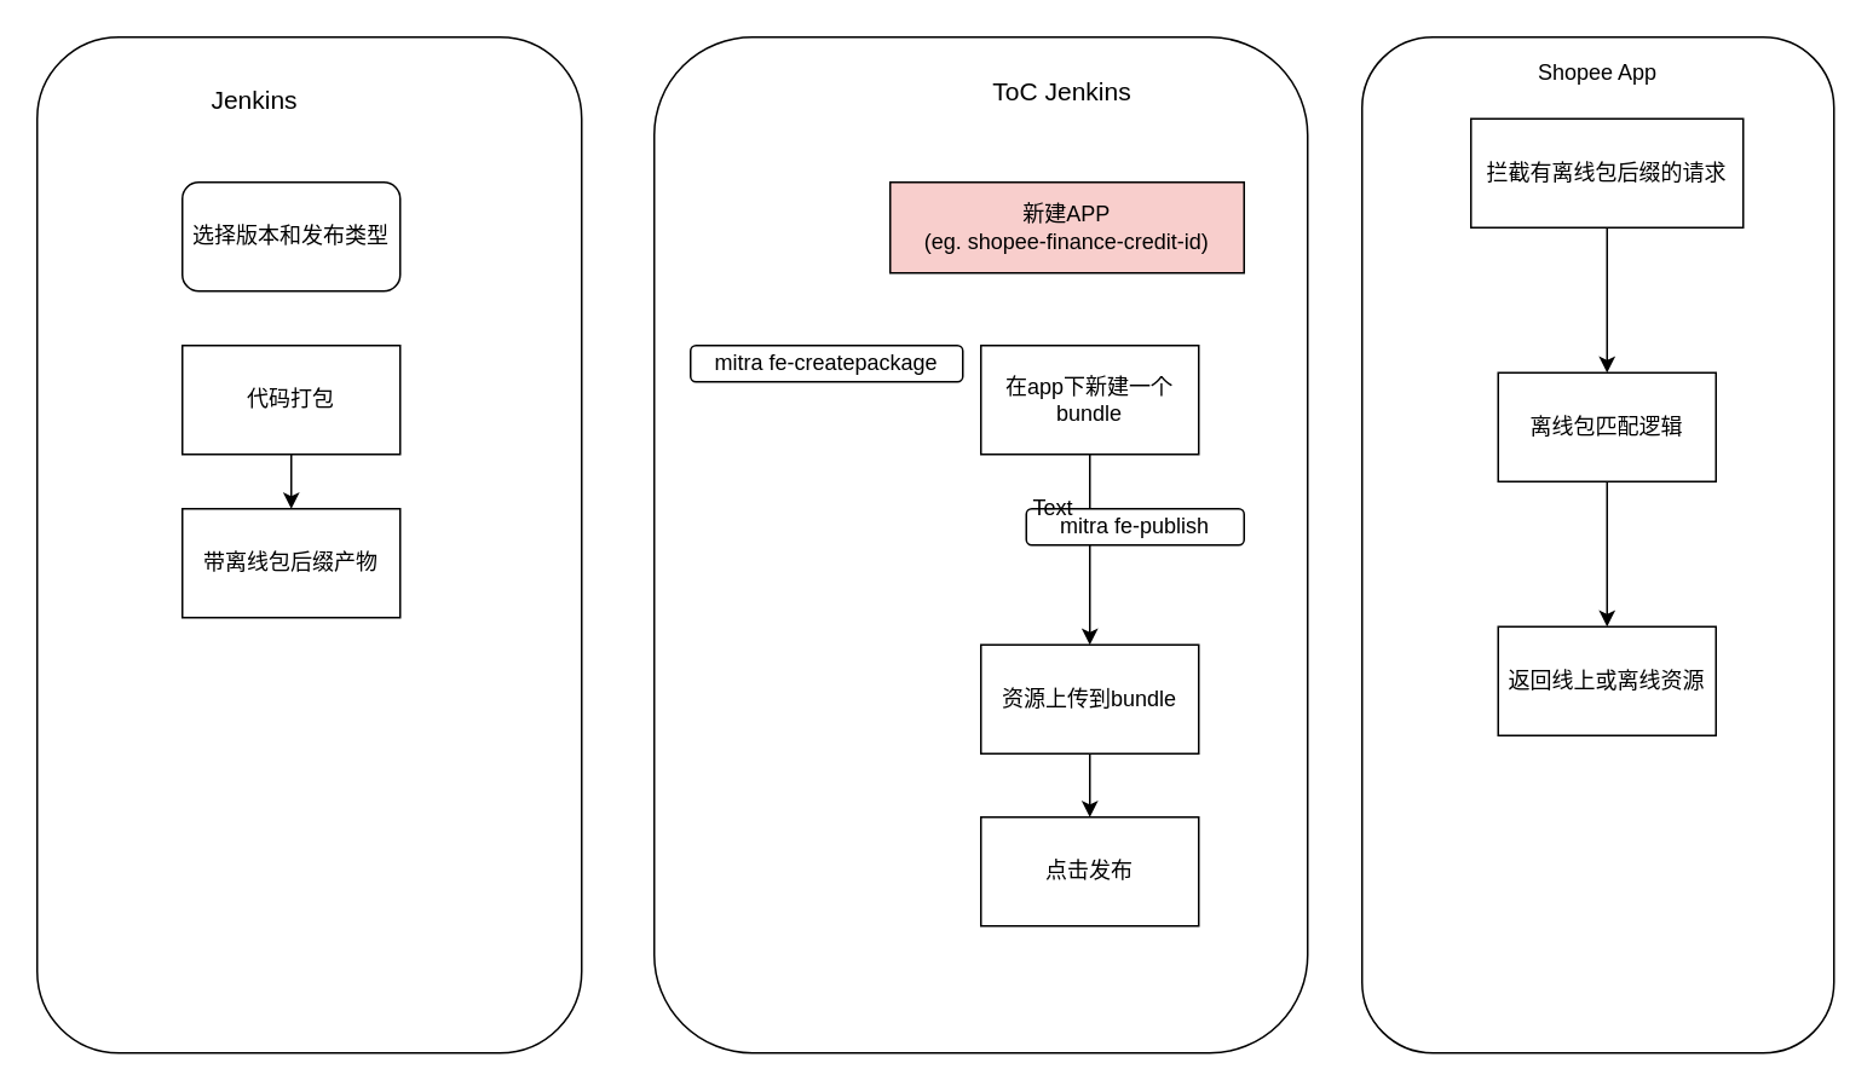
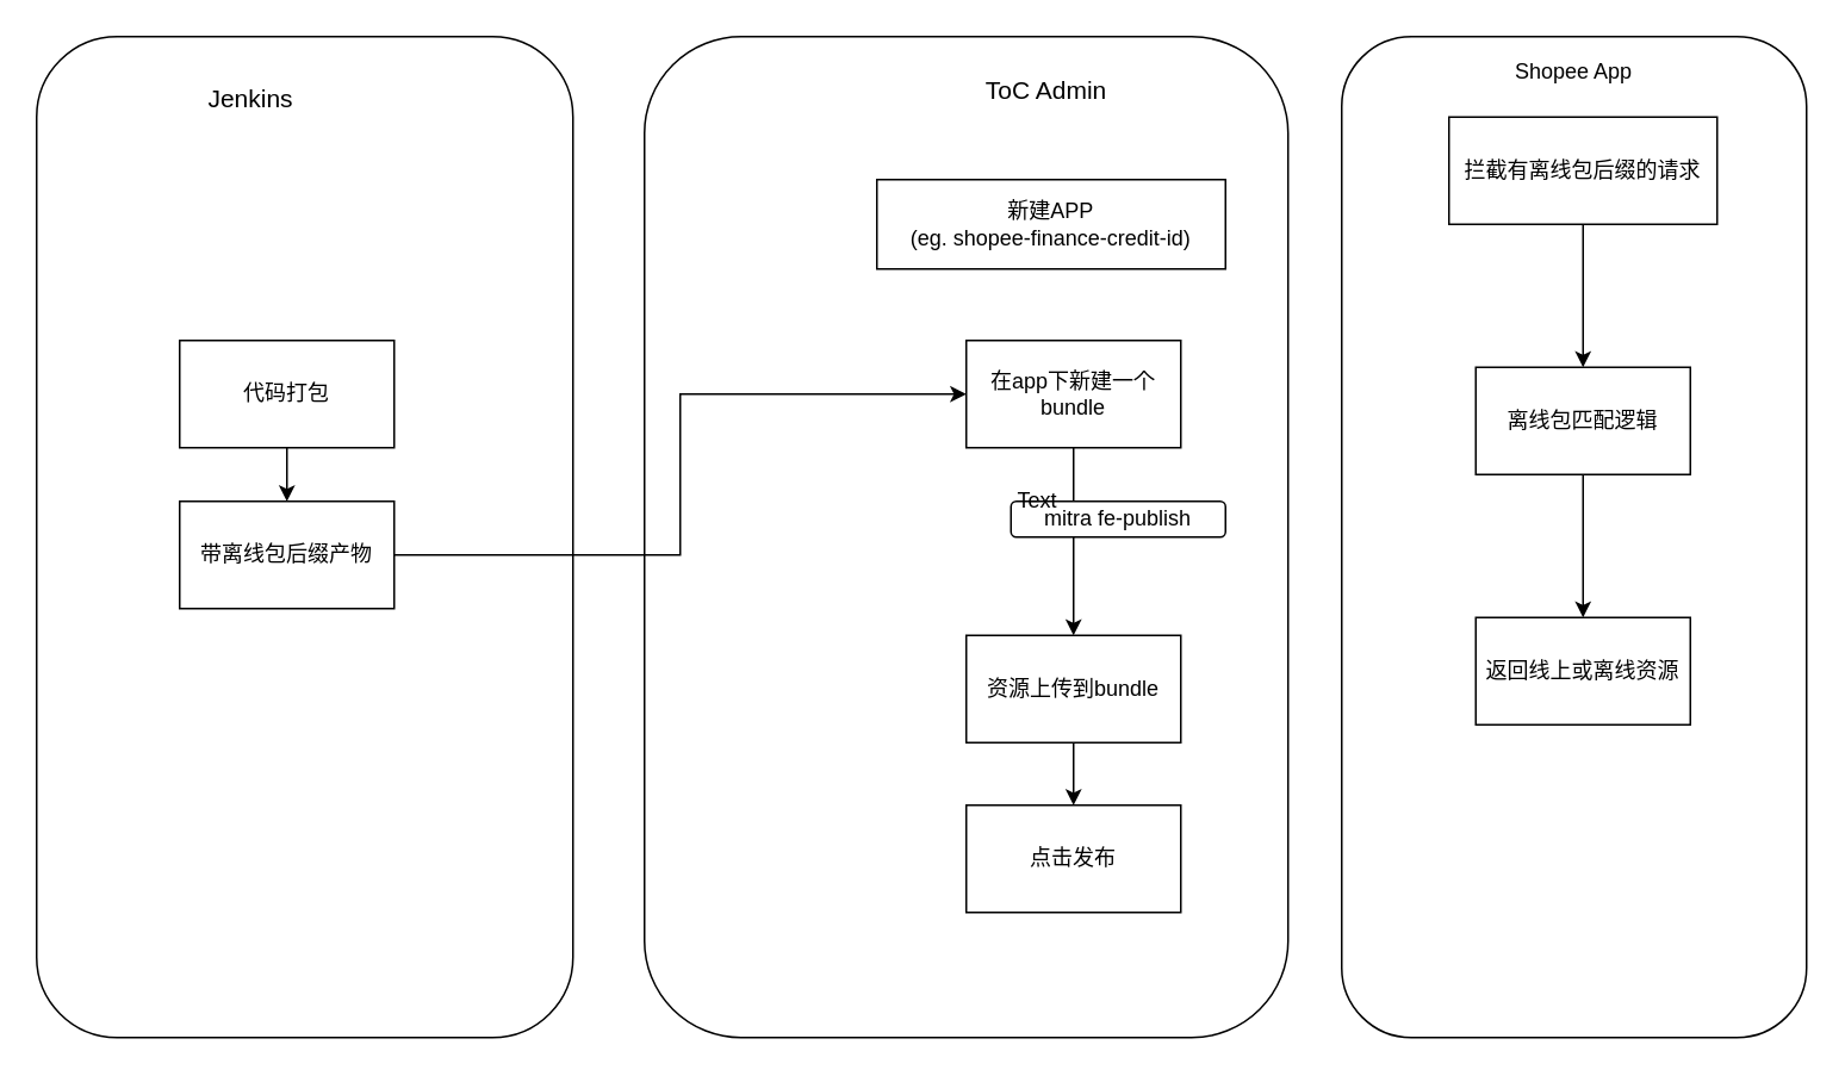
- <mxCell id="5" value="&lt;font style=&quot;font-size: 14px&quot;&gt;ToC Jenkins&lt;/font&gt;" style="text;html=1;strokeColor=none;fillColor=none;align=center;verticalAlign=middle;whiteSpace=wrap;rounded=0;" vertex="1" parent="1"><mxGeometry x="510" y="40" width="150" height="20" as="geometry" /></mxCell>
+ <mxCell id="5" value="&lt;font style=&quot;font-size: 14px&quot;&gt;ToC Admin&lt;/font&gt;" style="text;html=1;strokeColor=none;fillColor=none;align=center;verticalAlign=middle;whiteSpace=wrap;rounded=0;" vertex="1" parent="1"><mxGeometry x="510" y="40" width="150" height="20" as="geometry" /></mxCell>
- <mxCell id="4" value="新建APP&lt;br&gt;(eg. shopee-finance-credit-id)" style="rounded=0;whiteSpace=wrap;html=1;fillColor=#f8cecc;" vertex="1" parent="1"><mxGeometry x="490" y="100" width="195" height="50" as="geometry" /></mxCell>
+ <mxCell id="4" value="新建APP&lt;br&gt;(eg. shopee-finance-credit-id)" style="rounded=0;whiteSpace=wrap;html=1;" vertex="1" parent="1"><mxGeometry x="490" y="100" width="195" height="50" as="geometry" /></mxCell>
- <mxCell id="24" value="选择版本和发布类型" style="rounded=1;whiteSpace=wrap;html=1;" vertex="1" parent="1"><mxGeometry x="100" y="100" width="120" height="60" as="geometry" /></mxCell>
- <mxCell id="23" value="mitra fe-createpackage" style="rounded=1;whiteSpace=wrap;html=1;" vertex="1" parent="1"><mxGeometry x="380" y="190" width="150" height="20" as="geometry" /></mxCell>
+ <mxCell id="6" value="" style="edgeStyle=orthogonalEdgeStyle;rounded=0;orthogonalLoop=1;jettySize=auto;html=1;exitX=1;exitY=0.5;exitDx=0;exitDy=0;entryX=0;entryY=0.5;entryDx=0;entryDy=0;" edge="1" parent="1" source="25" target="10"><mxGeometry relative="1" as="geometry" /></mxCell>
